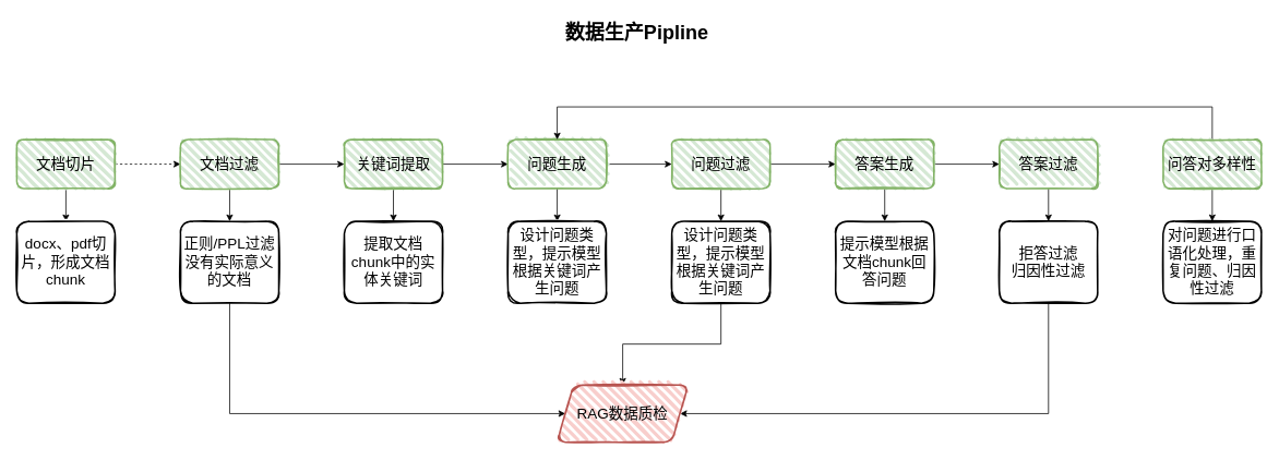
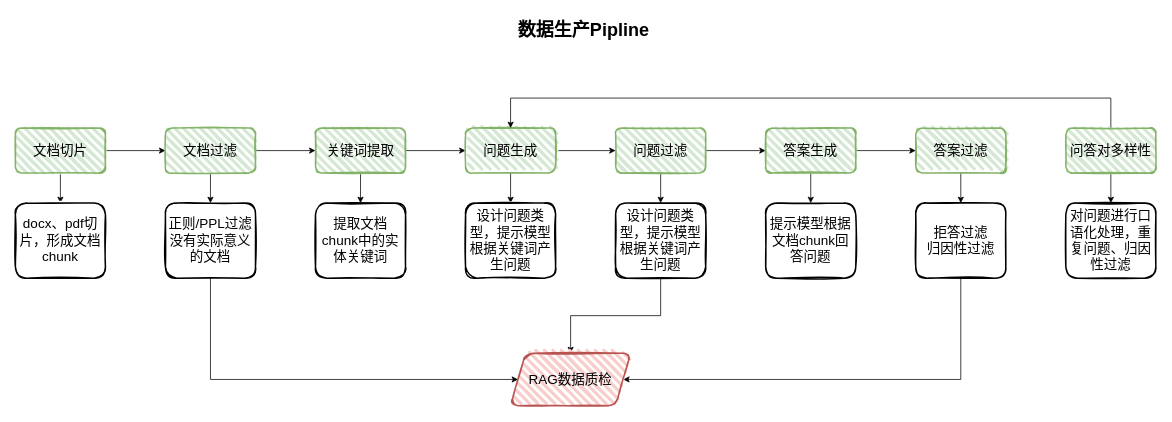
- <mxCell id="2" value="" style="edgeStyle=orthogonalEdgeStyle;rounded=0;orthogonalLoop=1;jettySize=auto;html=1;dashed=1;" edge="1" parent="1" source="4" target="7"><mxGeometry relative="1" as="geometry" /></mxCell>
+ <mxCell id="2" value="" style="edgeStyle=orthogonalEdgeStyle;rounded=0;orthogonalLoop=1;jettySize=auto;html=1;" edge="1" parent="1" source="4" target="7"><mxGeometry relative="1" as="geometry" /></mxCell>
